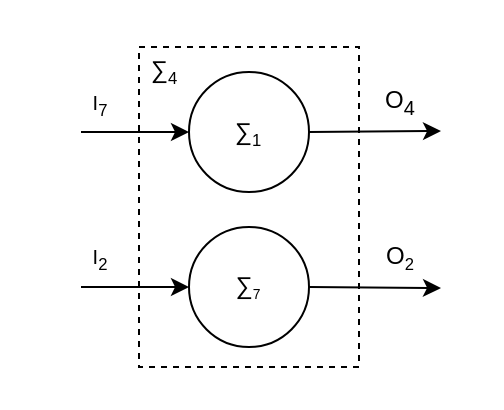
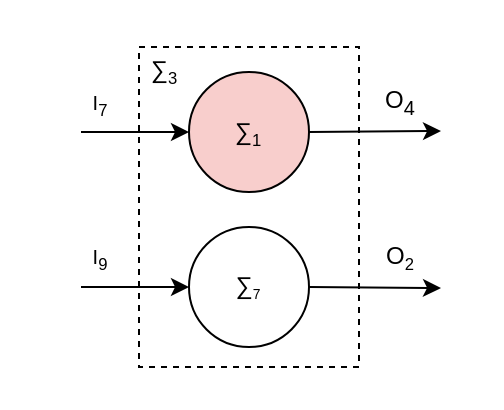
- <mxCell id="11" value="∑&lt;span style=&quot;font-size: 10px;&quot;&gt;&lt;sub&gt;4&lt;/sub&gt;&lt;/span&gt;" style="text;strokeColor=none;align=center;fillColor=none;html=1;verticalAlign=middle;whiteSpace=wrap;rounded=0;" vertex="1" parent="1"><mxGeometry x="52" y="20" width="60" height="30" as="geometry" /></mxCell>
+ <mxCell id="11" value="∑&lt;span style=&quot;font-size: 10px;&quot;&gt;&lt;sub&gt;3&lt;/sub&gt;&lt;/span&gt;" style="text;strokeColor=none;align=center;fillColor=none;html=1;verticalAlign=middle;whiteSpace=wrap;rounded=0;" vertex="1" parent="1"><mxGeometry x="52" y="20" width="60" height="30" as="geometry" /></mxCell>
- <mxCell id="3" value="∑&lt;span style=&quot;font-size: 10px;&quot;&gt;&lt;sub&gt;1&lt;/sub&gt;&lt;/span&gt;" style="ellipse;whiteSpace=wrap;html=1;aspect=fixed;" vertex="1" parent="1"><mxGeometry x="94" y="35.5" width="60" height="60" as="geometry" /></mxCell>
+ <mxCell id="3" value="∑&lt;span style=&quot;font-size: 10px;&quot;&gt;&lt;sub&gt;1&lt;/sub&gt;&lt;/span&gt;" style="ellipse;whiteSpace=wrap;html=1;aspect=fixed;fillColor=#f8cecc;" vertex="1" parent="1"><mxGeometry x="94" y="35.5" width="60" height="60" as="geometry" /></mxCell>
- <mxCell id="13" value="&lt;span style=&quot;font-size: 10px;&quot;&gt;I&lt;sub&gt;2&lt;/sub&gt;&lt;/span&gt;" style="text;strokeColor=none;align=center;fillColor=none;html=1;verticalAlign=middle;whiteSpace=wrap;rounded=0;" vertex="1" parent="1"><mxGeometry x="20" y="113" width="60" height="30" as="geometry" /></mxCell>
+ <mxCell id="13" value="&lt;span style=&quot;font-size: 10px;&quot;&gt;I&lt;sub&gt;9&lt;/sub&gt;&lt;/span&gt;" style="text;strokeColor=none;align=center;fillColor=none;html=1;verticalAlign=middle;whiteSpace=wrap;rounded=0;" vertex="1" parent="1"><mxGeometry x="20" y="113" width="60" height="30" as="geometry" /></mxCell>
